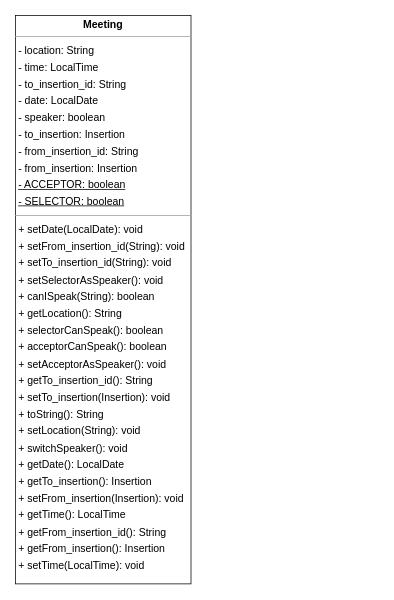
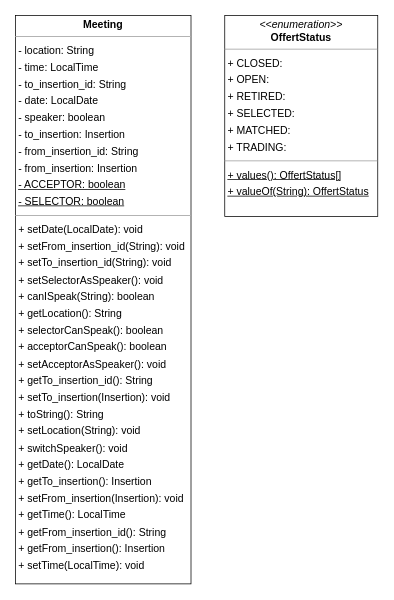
+ <mxCell id="3" value="&lt;p style=&quot;margin:0px;margin-top:4px;text-align:center;&quot;&gt;&lt;i&gt;&amp;lt;&amp;lt;enumeration&amp;gt;&amp;gt;&lt;/i&gt;&lt;br&gt;&lt;b&gt;OffertStatus&lt;/b&gt;&lt;/p&gt;&lt;hr size=&quot;1&quot;&gt;&lt;p style=&quot;margin:0 0 0 4px;line-height:1.6;&quot;&gt;+ CLOSED: &lt;br&gt;+ OPEN: &lt;br&gt;+ RETIRED: &lt;br&gt;+ SELECTED: &lt;br&gt;+ MATCHED: &lt;br&gt;+ TRADING: &lt;/p&gt;&lt;hr size=&quot;1&quot;&gt;&lt;p style=&quot;margin:0 0 0 4px;line-height:1.6;&quot;&gt;&lt;u&gt;+ values(): OffertStatus[]&lt;br&gt;+ valueOf(String): OffertStatus&lt;/u&gt;&lt;/p&gt;" style="verticalAlign=top;align=left;overflow=fill;fontSize=14;fontFamily=Helvetica;html=1;rounded=0;shadow=0;comic=0;labelBackgroundColor=none;strokeWidth=1;" parent="1" vertex="1"><mxGeometry x="299" y="20" width="204" height="268" as="geometry" /></mxCell>
